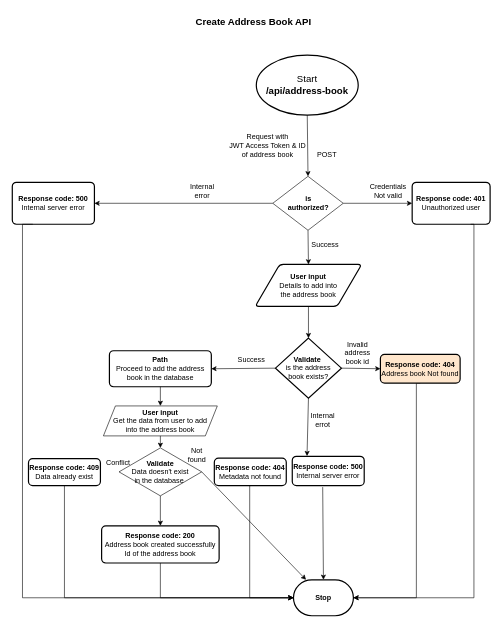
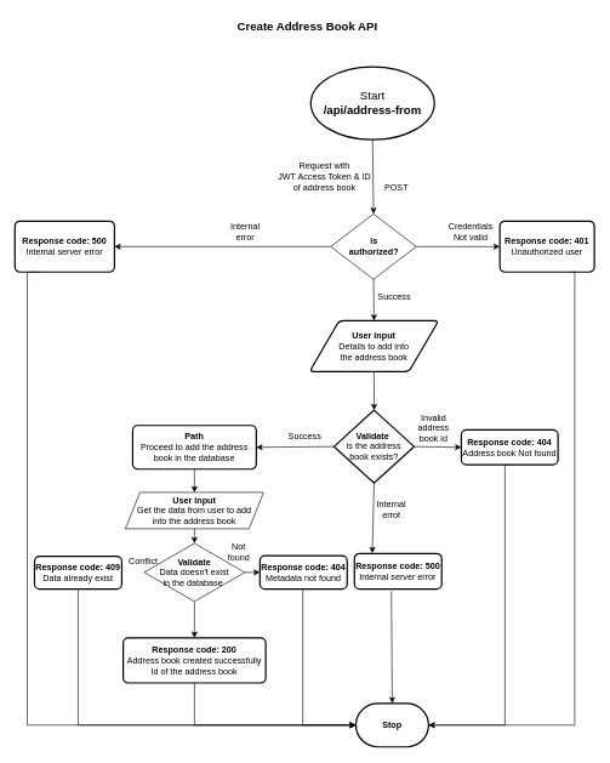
- <mxCell id="2" value="Start&lt;br&gt;&lt;b&gt;/api/address-book&lt;/b&gt;" style="strokeWidth=2;html=1;shape=mxgraph.flowchart.start_2;whiteSpace=wrap;fontSize=16;" parent="1" vertex="1"><mxGeometry x="427" y="91" width="170" height="100" as="geometry" /></mxCell>
+ <mxCell id="2" value="Start&lt;br&gt;&lt;b&gt;/api/address-from&lt;/b&gt;" style="strokeWidth=2;html=1;shape=mxgraph.flowchart.start_2;whiteSpace=wrap;fontSize=16;" parent="1" vertex="1"><mxGeometry x="427" y="91" width="170" height="100" as="geometry" /></mxCell>
- <mxCell id="46" value="&lt;b&gt;Response code: 404&lt;/b&gt;&lt;br&gt;Address book Not found" style="rounded=1;whiteSpace=wrap;html=1;absoluteArcSize=1;arcSize=14;strokeWidth=2;fillColor=#ffe6cc;" vertex="1" parent="1"><mxGeometry x="634" y="590" width="133" height="48" as="geometry" /></mxCell>
+ <mxCell id="46" value="&lt;b&gt;Response code: 404&lt;/b&gt;&lt;br&gt;Address book Not found" style="rounded=1;whiteSpace=wrap;html=1;absoluteArcSize=1;arcSize=14;strokeWidth=2;" vertex="1" parent="1"><mxGeometry x="634" y="590" width="133" height="48" as="geometry" /></mxCell>
- <mxCell id="44" value="" style="endArrow=classic;html=1;rounded=0;exitX=1;exitY=0.5;exitDx=0;exitDy=0;" edge="1" parent="1" source="31" target="20"><mxGeometry width="50" height="50" relative="1" as="geometry"><mxPoint x="336" y="786" as="sourcePoint" /><mxPoint x="487" y="787" as="targetPoint" /></mxGeometry></mxCell>
+ <mxCell id="44" value="" style="endArrow=classic;html=1;rounded=0;exitX=1;exitY=0.5;exitDx=0;exitDy=0;entryX=0;entryY=0.5;entryDx=0;entryDy=0;" edge="1" parent="1" source="31" target="45"><mxGeometry width="50" height="50" relative="1" as="geometry"><mxPoint x="336" y="786" as="sourcePoint" /><mxPoint x="487" y="787" as="targetPoint" /></mxGeometry></mxCell>
